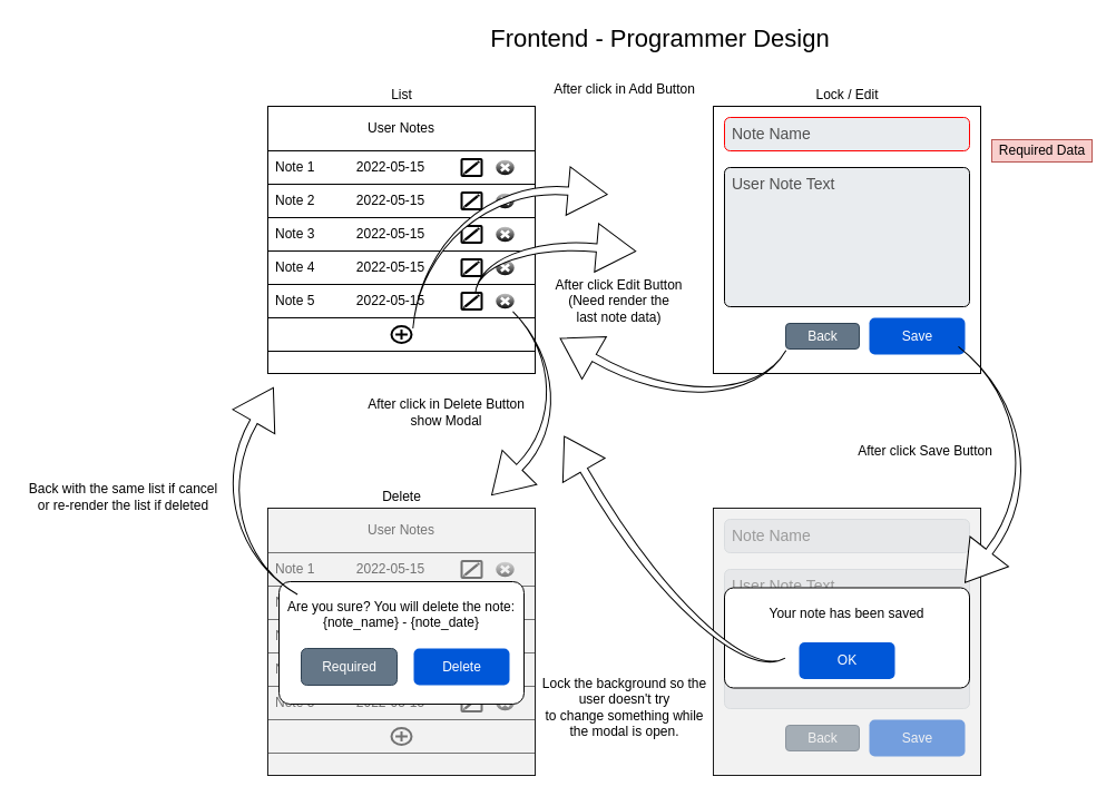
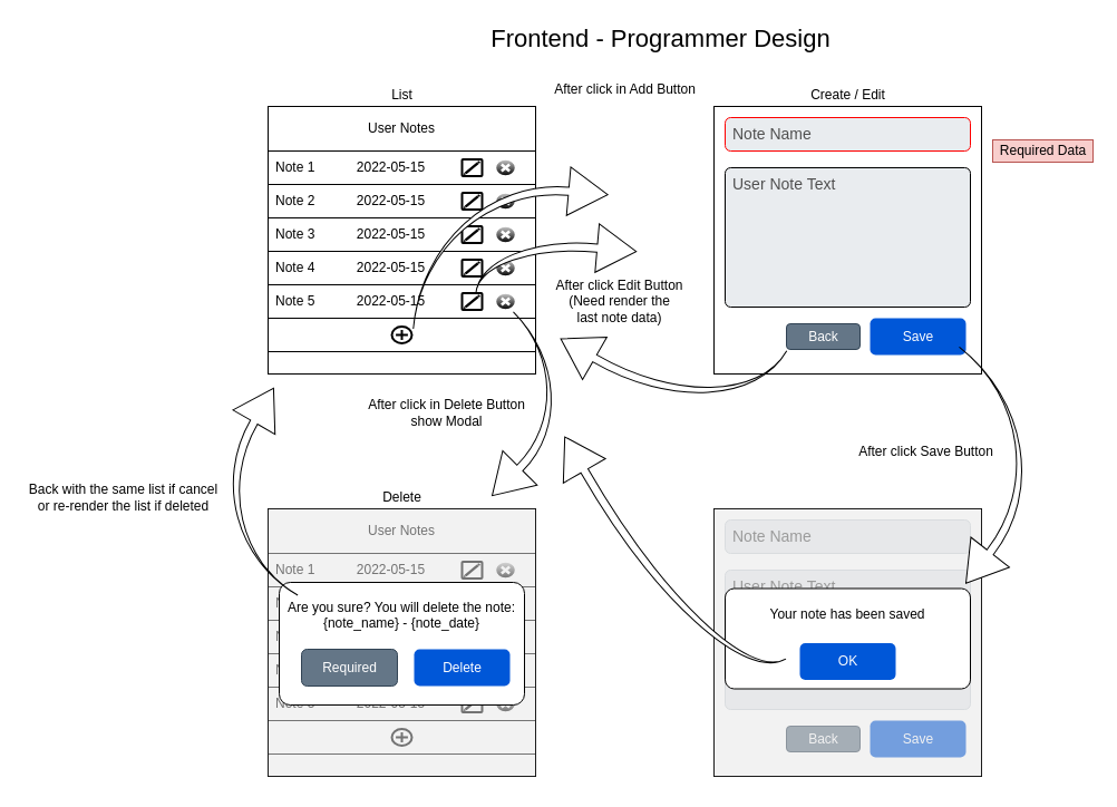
- <mxCell id="80" value="Lock / Edit" style="text;html=1;align=center;verticalAlign=middle;resizable=0;points=[];autosize=1;strokeColor=none;fillColor=none;fontSize=12;" parent="1" vertex="1"><mxGeometry x="720" y="75" width="80" height="20" as="geometry" /></mxCell>
+ <mxCell id="80" value="Create / Edit" style="text;html=1;align=center;verticalAlign=middle;resizable=0;points=[];autosize=1;strokeColor=none;fillColor=none;fontSize=12;" parent="1" vertex="1"><mxGeometry x="720" y="75" width="80" height="20" as="geometry" /></mxCell>
- <mxCell id="78" value="&lt;span class=&quot;VIiyi&quot; lang=&quot;en&quot;&gt;Lock the background so the &lt;br&gt;user doesn't try &lt;br&gt;to change something while &lt;br&gt;the modal is open.&lt;/span&gt;" style="text;html=1;align=center;verticalAlign=middle;resizable=0;points=[];autosize=1;strokeColor=none;fillColor=none;fontSize=12;" parent="1" vertex="1"><mxGeometry x="480" y="605" width="160" height="60" as="geometry" /></mxCell>
